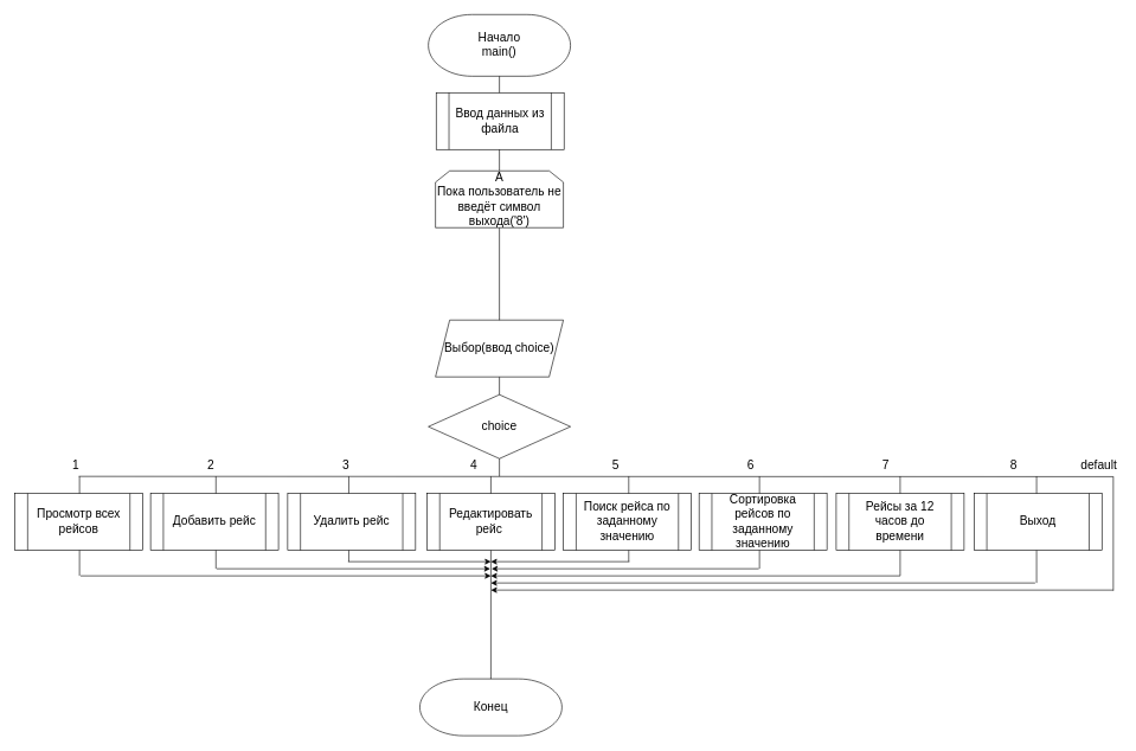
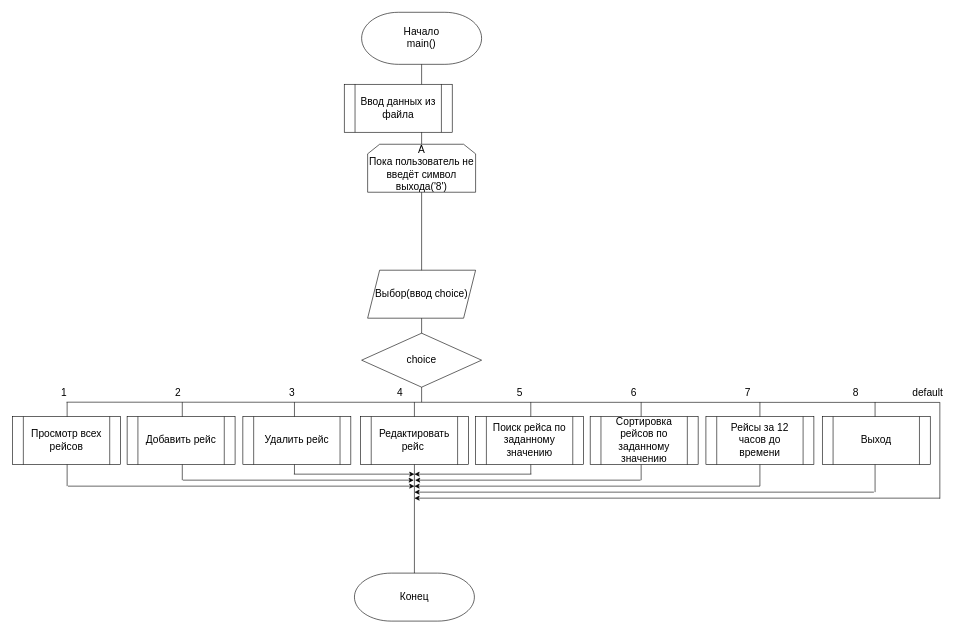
- <mxCell id="6" value="&lt;div&gt;&lt;span&gt;Ввод данных из файла&lt;/span&gt;&lt;br&gt;&lt;/div&gt;" style="shape=process;whiteSpace=wrap;html=1;backgroundOutline=1;fontSize=17;" parent="1" vertex="1"><mxGeometry x="613" y="130" width="180" height="80" as="geometry" /></mxCell>
+ <mxCell id="6" value="&lt;div&gt;&lt;span&gt;Ввод данных из файла&lt;/span&gt;&lt;br&gt;&lt;/div&gt;" style="shape=process;whiteSpace=wrap;html=1;backgroundOutline=1;fontSize=17;" parent="1" vertex="1"><mxGeometry x="573" y="140" width="180" height="80" as="geometry" /></mxCell>
